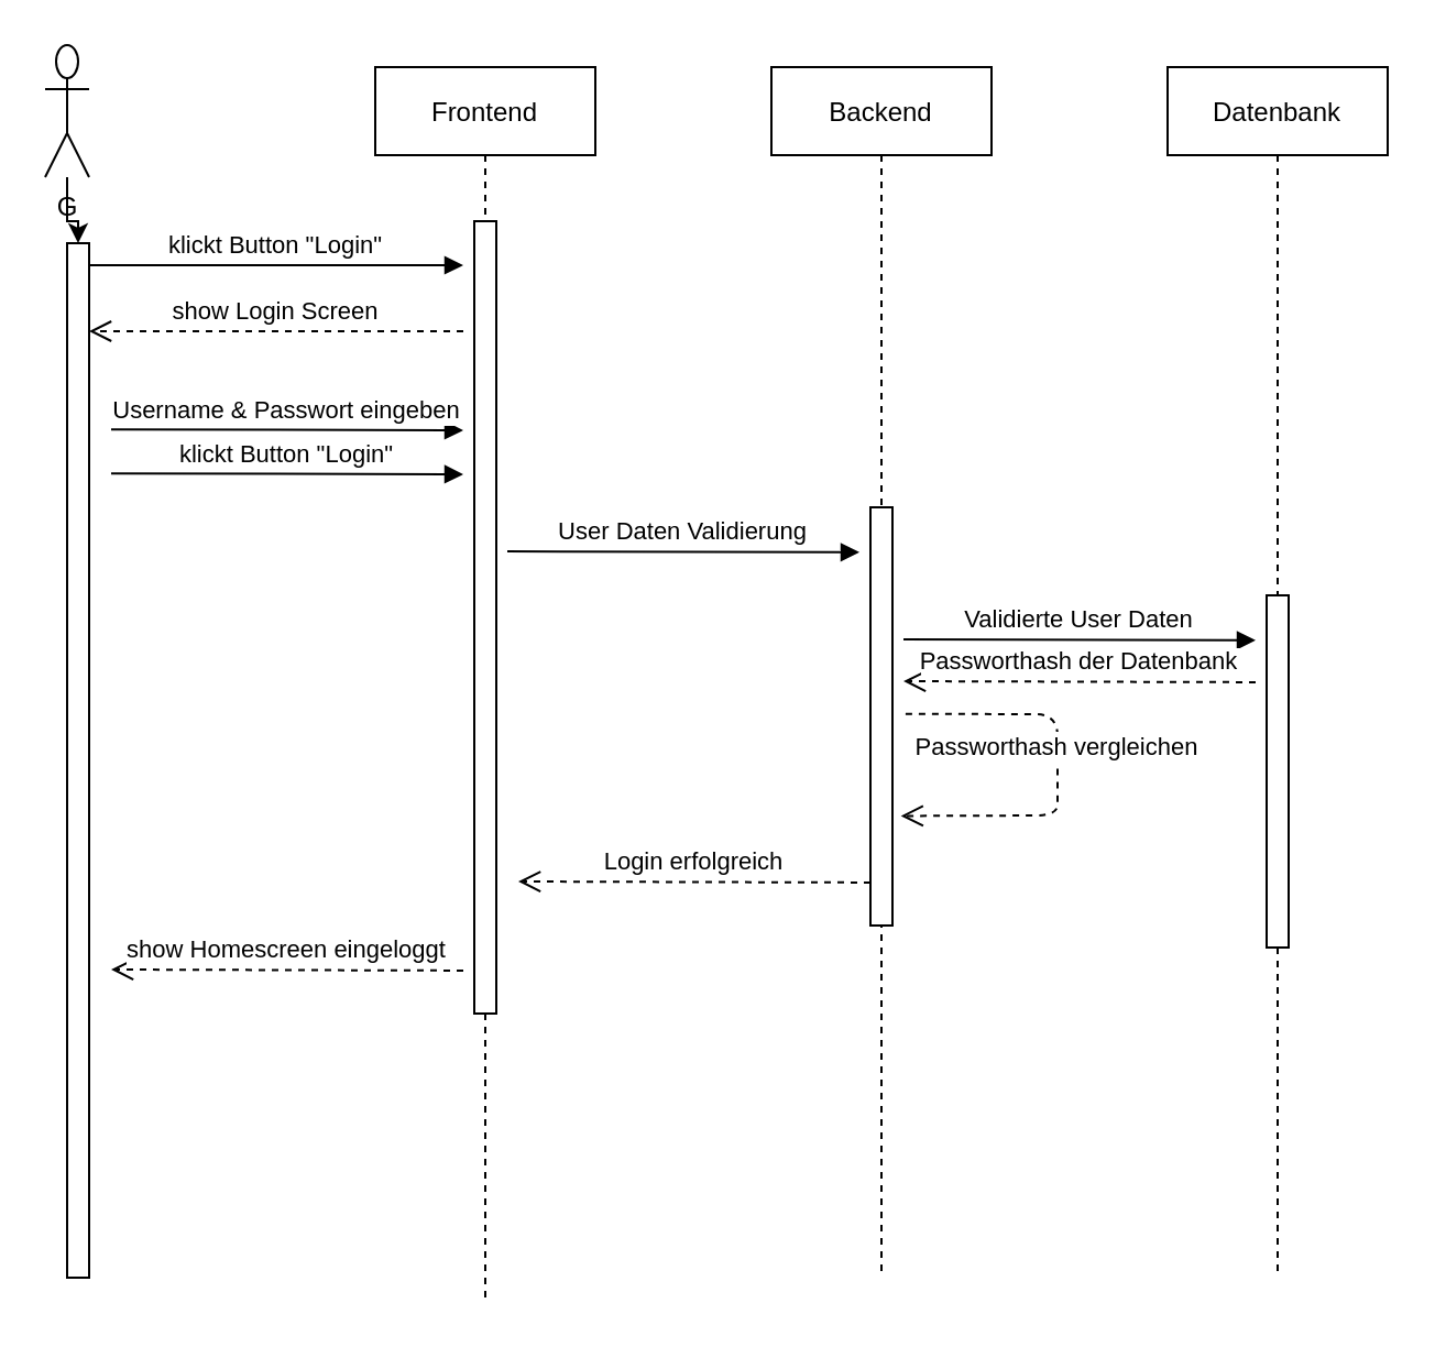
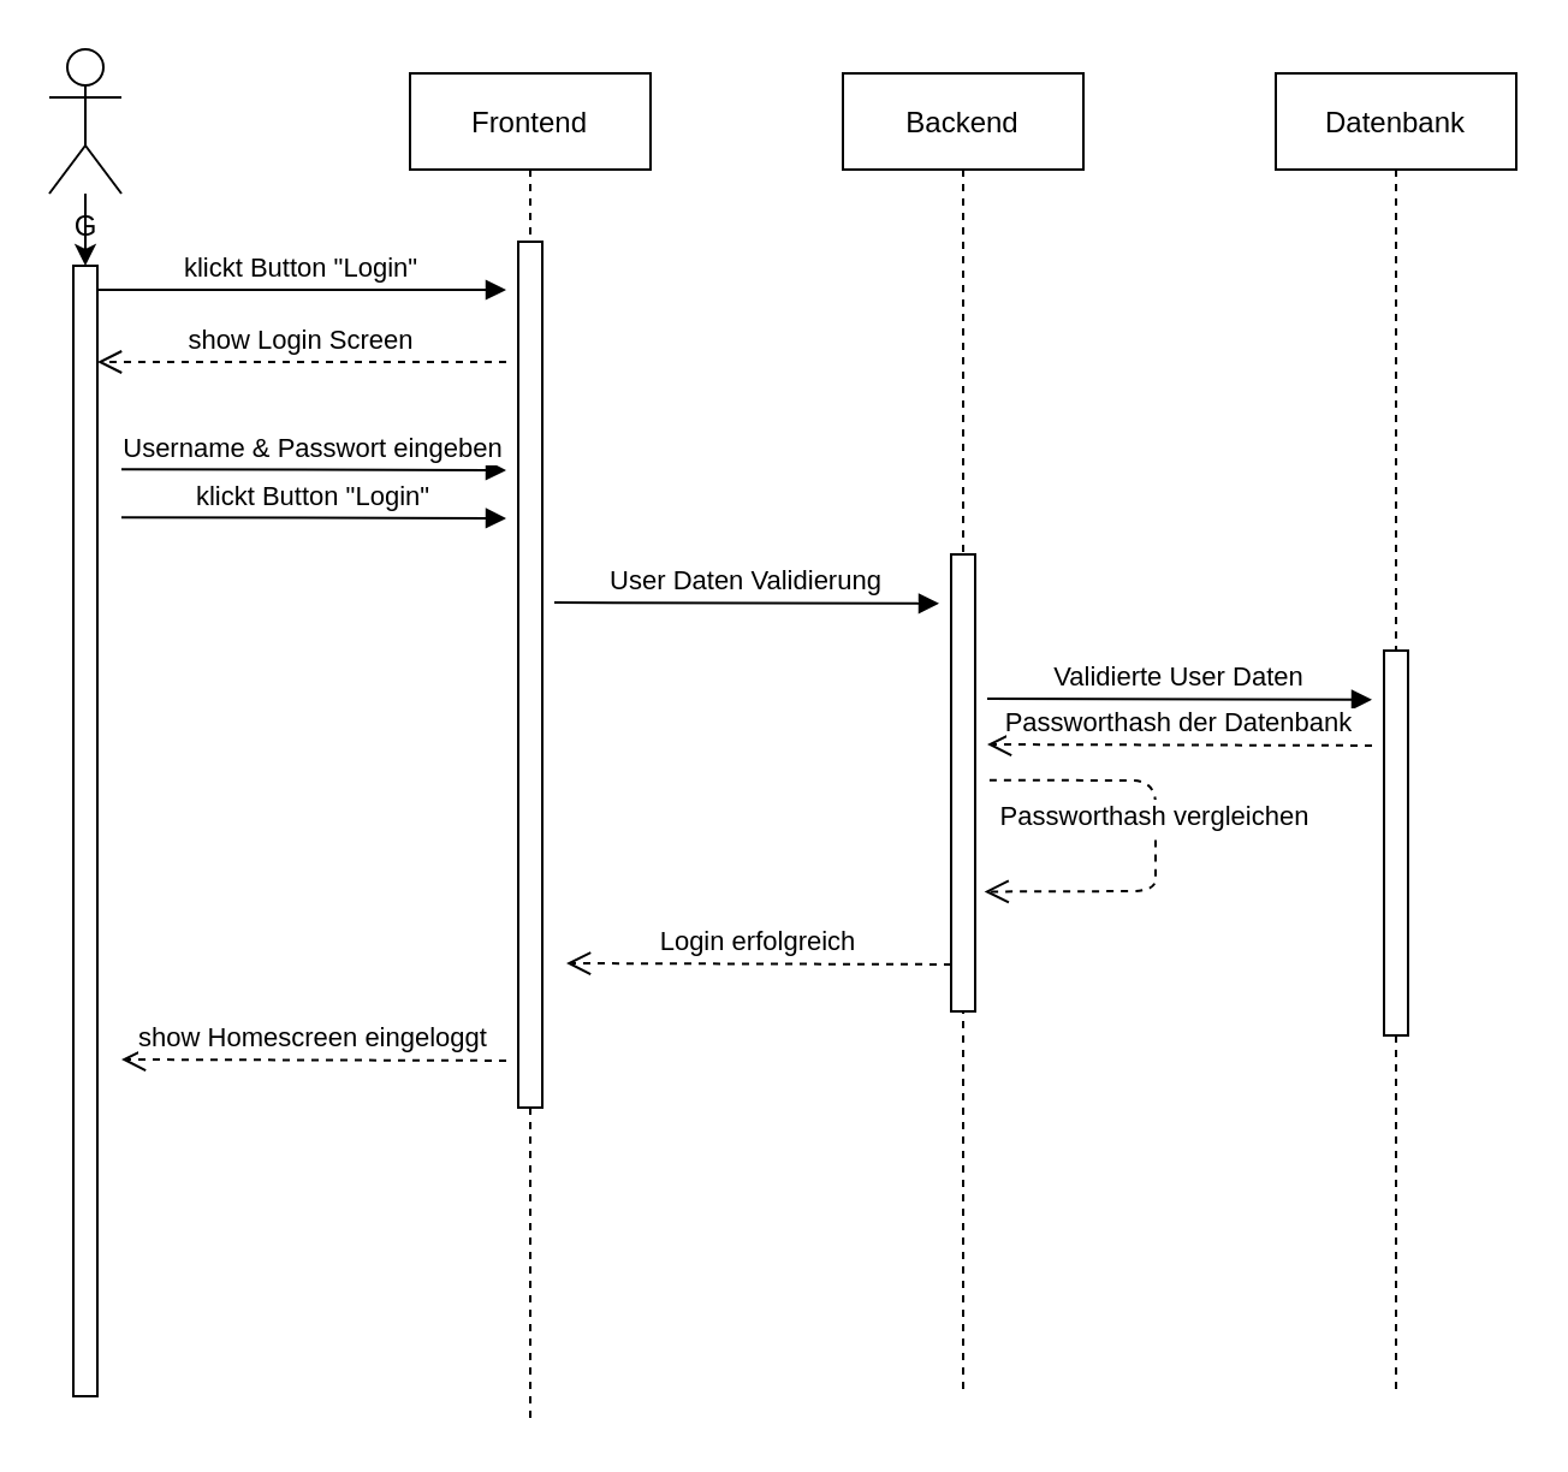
- <mxCell id="12" value="G" style="shape=umlActor;verticalLabelPosition=bottom;verticalAlign=top;html=1;outlineConnect=0;" vertex="1" parent="1"><mxGeometry x="20" y="20" width="20" height="60" as="geometry" /></mxCell>
+ <mxCell id="12" value="G" style="shape=umlActor;verticalLabelPosition=bottom;verticalAlign=top;html=1;outlineConnect=0;" vertex="1" parent="1"><mxGeometry x="20" y="20" width="30" height="60" as="geometry" /></mxCell>
